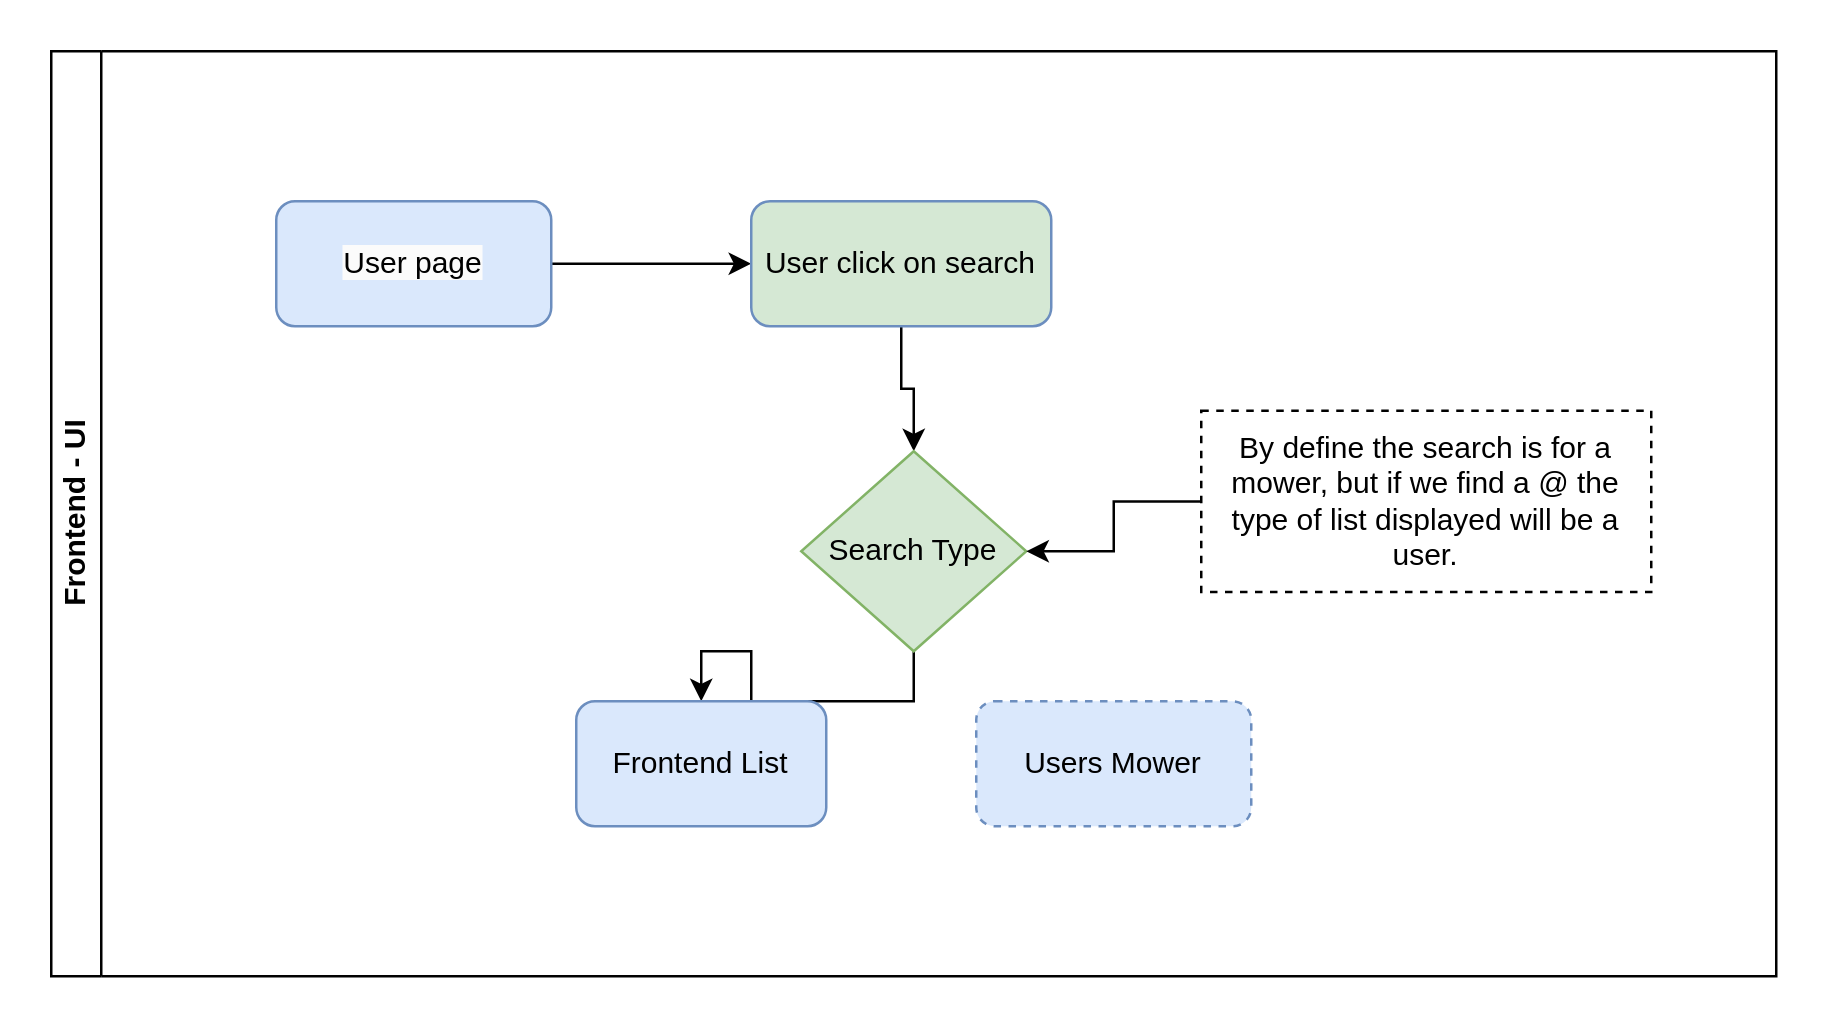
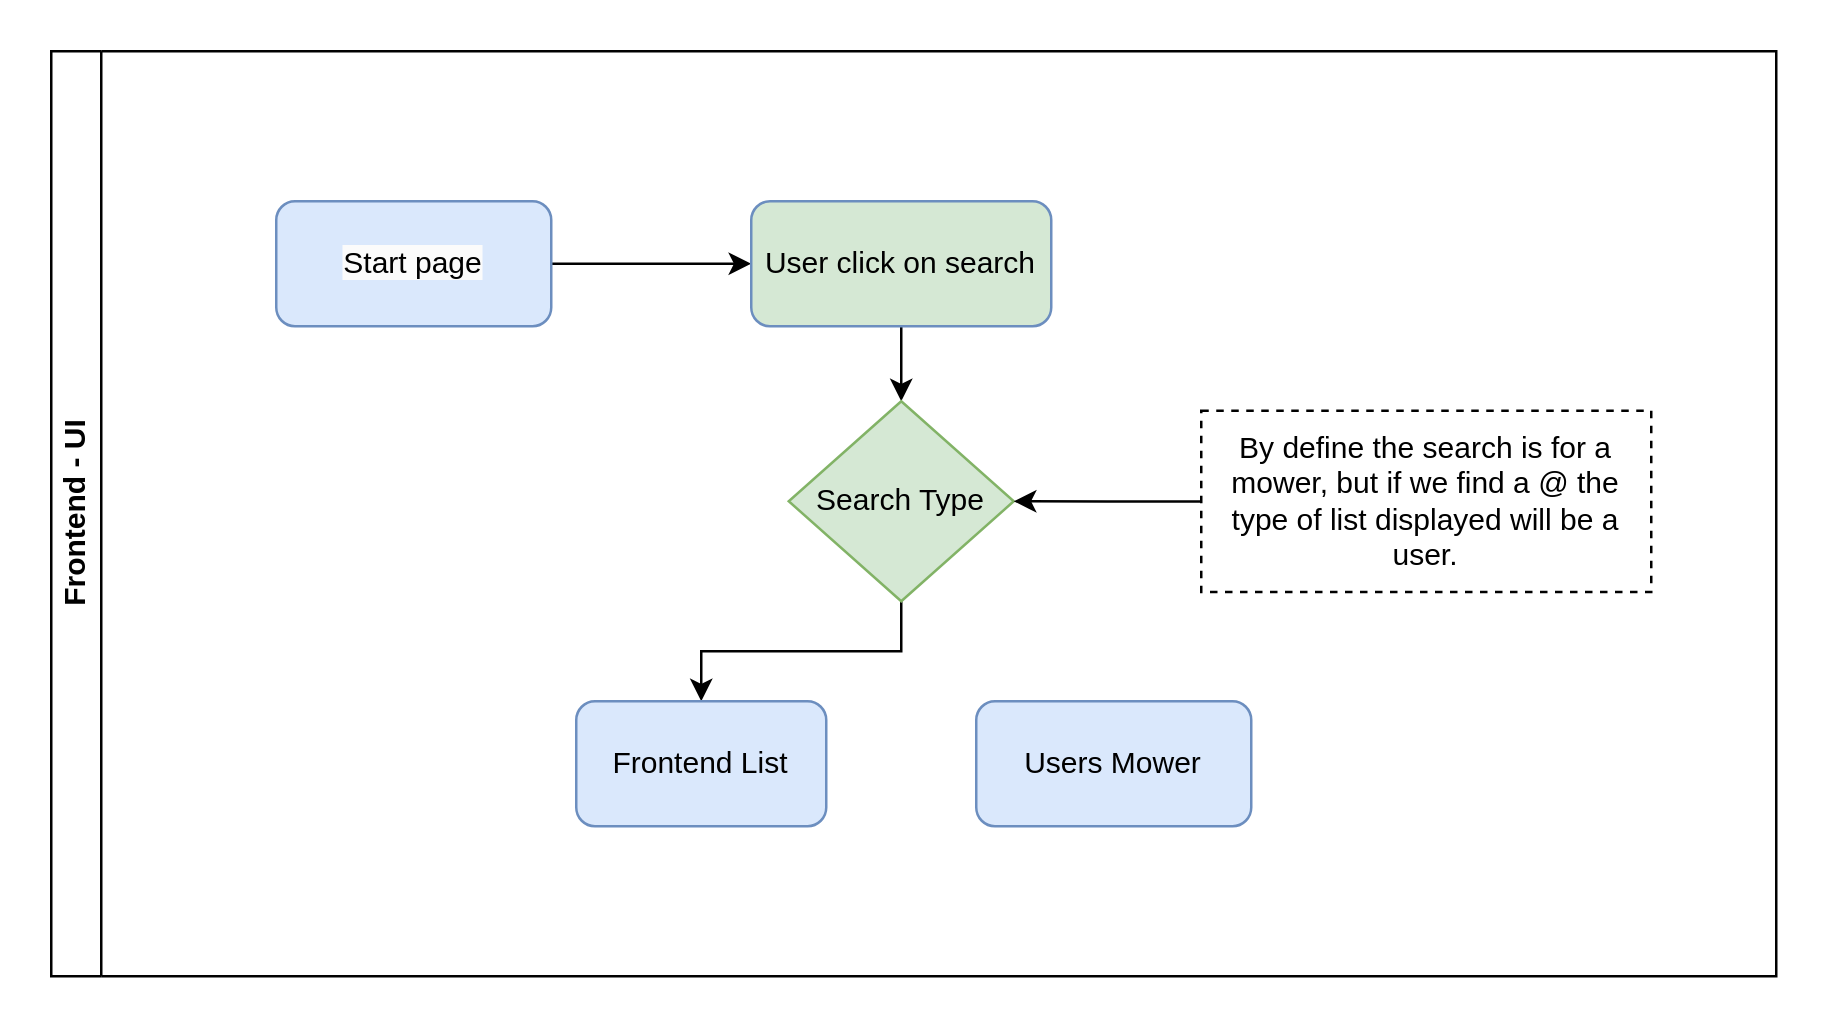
- <mxCell id="3" value="&lt;meta charset=&quot;utf-8&quot;&gt;&lt;span style=&quot;color: rgb(0, 0, 0); font-family: Helvetica; font-size: 12px; font-style: normal; font-variant-ligatures: normal; font-variant-caps: normal; font-weight: 400; letter-spacing: normal; orphans: 2; text-align: center; text-indent: 0px; text-transform: none; widows: 2; word-spacing: 0px; -webkit-text-stroke-width: 0px; background-color: rgb(251, 251, 251); text-decoration-thickness: initial; text-decoration-style: initial; text-decoration-color: initial; float: none; display: inline !important;&quot;&gt;User page&lt;/span&gt;" style="rounded=1;whiteSpace=wrap;html=1;fillColor=#dae8fc;strokeColor=#6c8ebf;" vertex="1" parent="1"><mxGeometry x="110" y="80" width="110" height="50" as="geometry" /></mxCell>
+ <mxCell id="3" value="&lt;meta charset=&quot;utf-8&quot;&gt;&lt;span style=&quot;color: rgb(0, 0, 0); font-family: Helvetica; font-size: 12px; font-style: normal; font-variant-ligatures: normal; font-variant-caps: normal; font-weight: 400; letter-spacing: normal; orphans: 2; text-align: center; text-indent: 0px; text-transform: none; widows: 2; word-spacing: 0px; -webkit-text-stroke-width: 0px; background-color: rgb(251, 251, 251); text-decoration-thickness: initial; text-decoration-style: initial; text-decoration-color: initial; float: none; display: inline !important;&quot;&gt;Start page&lt;/span&gt;" style="rounded=1;whiteSpace=wrap;html=1;fillColor=#dae8fc;strokeColor=#6c8ebf;" vertex="1" parent="1"><mxGeometry x="110" y="80" width="110" height="50" as="geometry" /></mxCell>
- <mxCell id="7" value="Search Type" style="rhombus;whiteSpace=wrap;html=1;fillColor=#d5e8d4;strokeColor=#82b366;" vertex="1" parent="1"><mxGeometry x="320" y="180" width="90" height="80" as="geometry" /></mxCell>
+ <mxCell id="7" value="Search Type" style="rhombus;whiteSpace=wrap;html=1;fillColor=#d5e8d4;strokeColor=#82b366;" vertex="1" parent="1"><mxGeometry x="315" y="160" width="90" height="80" as="geometry" /></mxCell>
- <mxCell id="9" value="Users Mower" style="rounded=1;whiteSpace=wrap;html=1;fillColor=#dae8fc;strokeColor=#6c8ebf;dashed=1;" vertex="1" parent="1"><mxGeometry x="390" y="280" width="110" height="50" as="geometry" /></mxCell>
+ <mxCell id="9" value="Users Mower" style="rounded=1;whiteSpace=wrap;html=1;fillColor=#dae8fc;strokeColor=#6c8ebf;" vertex="1" parent="1"><mxGeometry x="390" y="280" width="110" height="50" as="geometry" /></mxCell>
